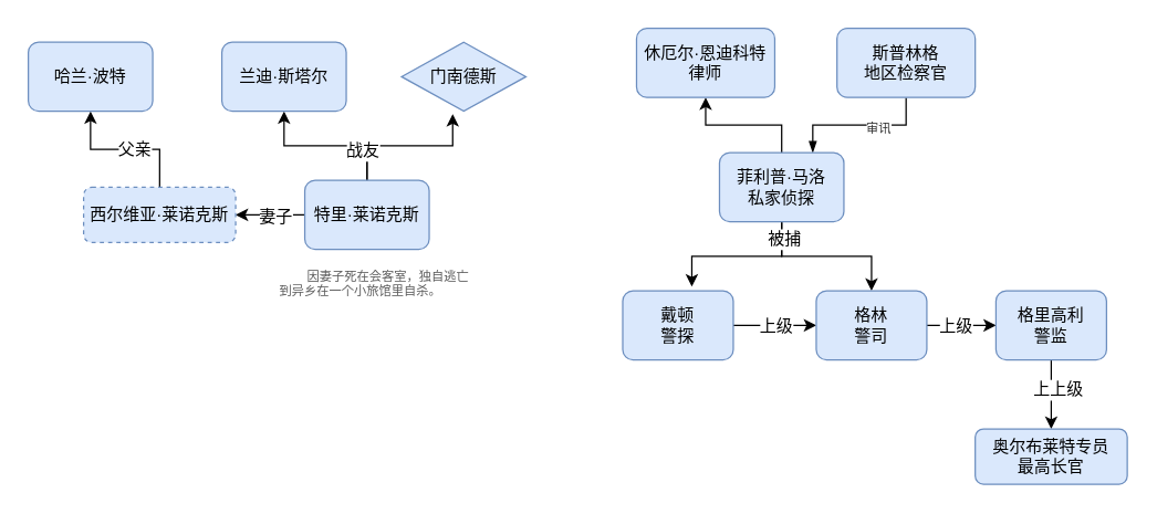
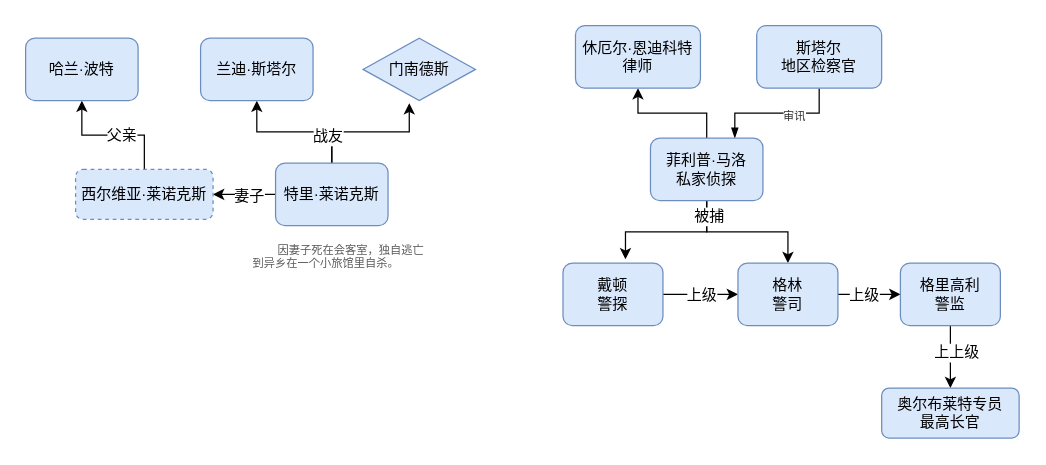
- <mxCell id="33" value="斯普林格&lt;br&gt;地区检察官" style="rounded=1;whiteSpace=wrap;html=1;fillColor=#dae8fc;strokeColor=#6c8ebf;sketch=0;" vertex="1" parent="1"><mxGeometry x="605" y="20" width="100" height="50" as="geometry" /></mxCell>
+ <mxCell id="33" value="斯塔尔&lt;br&gt;地区检察官" style="rounded=1;whiteSpace=wrap;html=1;fillColor=#dae8fc;strokeColor=#6c8ebf;sketch=0;" vertex="1" parent="1"><mxGeometry x="605" y="20" width="100" height="50" as="geometry" /></mxCell>
